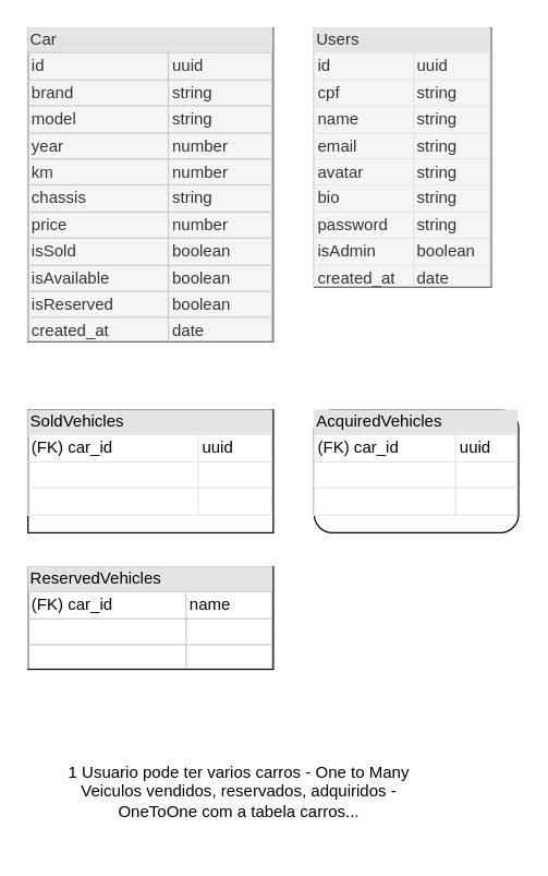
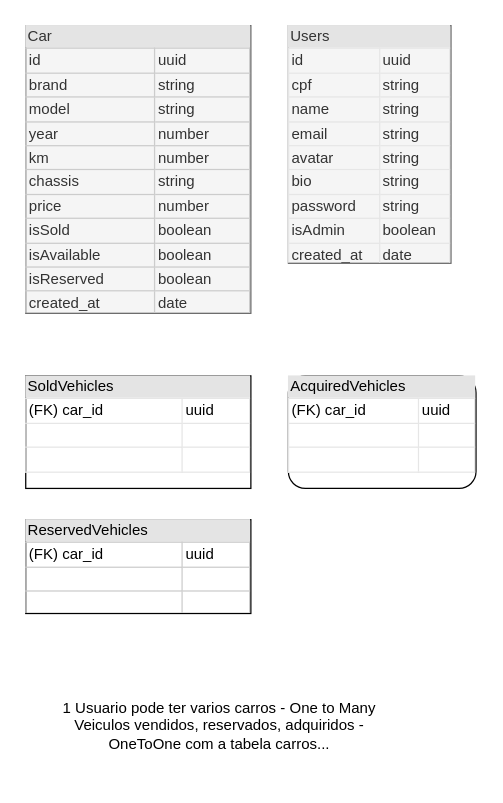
- <mxCell id="5" value="&lt;div style=&quot;box-sizing: border-box ; width: 100% ; background: #e4e4e4 ; padding: 2px&quot;&gt;ReservedVehicles&lt;/div&gt;&lt;table style=&quot;width: 100% ; font-size: 1em ; border: 1px solid rgb(204 , 204 , 204) ; border-collapse: collapse&quot; cellspacing=&quot;0&quot; cellpadding=&quot;2&quot; border=&quot;1&quot;&gt;&lt;tbody&gt;&lt;tr&gt;&lt;td&gt;(FK) car_id&lt;br&gt;&lt;/td&gt;&lt;td&gt;name&lt;/td&gt;&lt;/tr&gt;&lt;tr&gt;&lt;td&gt;&lt;br&gt;&lt;/td&gt;&lt;td&gt;&lt;br&gt;&lt;/td&gt;&lt;/tr&gt;&lt;tr&gt;&lt;td&gt;&lt;br&gt;&lt;/td&gt;&lt;td&gt;&lt;br&gt;&lt;/td&gt;&lt;/tr&gt;&lt;/tbody&gt;&lt;/table&gt;" style="verticalAlign=top;align=left;overflow=fill;html=1;rounded=0;shadow=0;glass=0;sketch=0;gradientColor=none;" vertex="1" parent="1"><mxGeometry x="20" y="415" width="180" height="75" as="geometry" /></mxCell>
+ <mxCell id="5" value="&lt;div style=&quot;box-sizing: border-box ; width: 100% ; background: #e4e4e4 ; padding: 2px&quot;&gt;ReservedVehicles&lt;/div&gt;&lt;table style=&quot;width: 100% ; font-size: 1em ; border: 1px solid rgb(204 , 204 , 204) ; border-collapse: collapse&quot; cellspacing=&quot;0&quot; cellpadding=&quot;2&quot; border=&quot;1&quot;&gt;&lt;tbody&gt;&lt;tr&gt;&lt;td&gt;(FK) car_id&lt;br&gt;&lt;/td&gt;&lt;td&gt;uuid&lt;/td&gt;&lt;/tr&gt;&lt;tr&gt;&lt;td&gt;&lt;br&gt;&lt;/td&gt;&lt;td&gt;&lt;br&gt;&lt;/td&gt;&lt;/tr&gt;&lt;tr&gt;&lt;td&gt;&lt;br&gt;&lt;/td&gt;&lt;td&gt;&lt;br&gt;&lt;/td&gt;&lt;/tr&gt;&lt;/tbody&gt;&lt;/table&gt;" style="verticalAlign=top;align=left;overflow=fill;html=1;rounded=0;shadow=0;glass=0;sketch=0;gradientColor=none;" vertex="1" parent="1"><mxGeometry x="20" y="415" width="180" height="75" as="geometry" /></mxCell>
